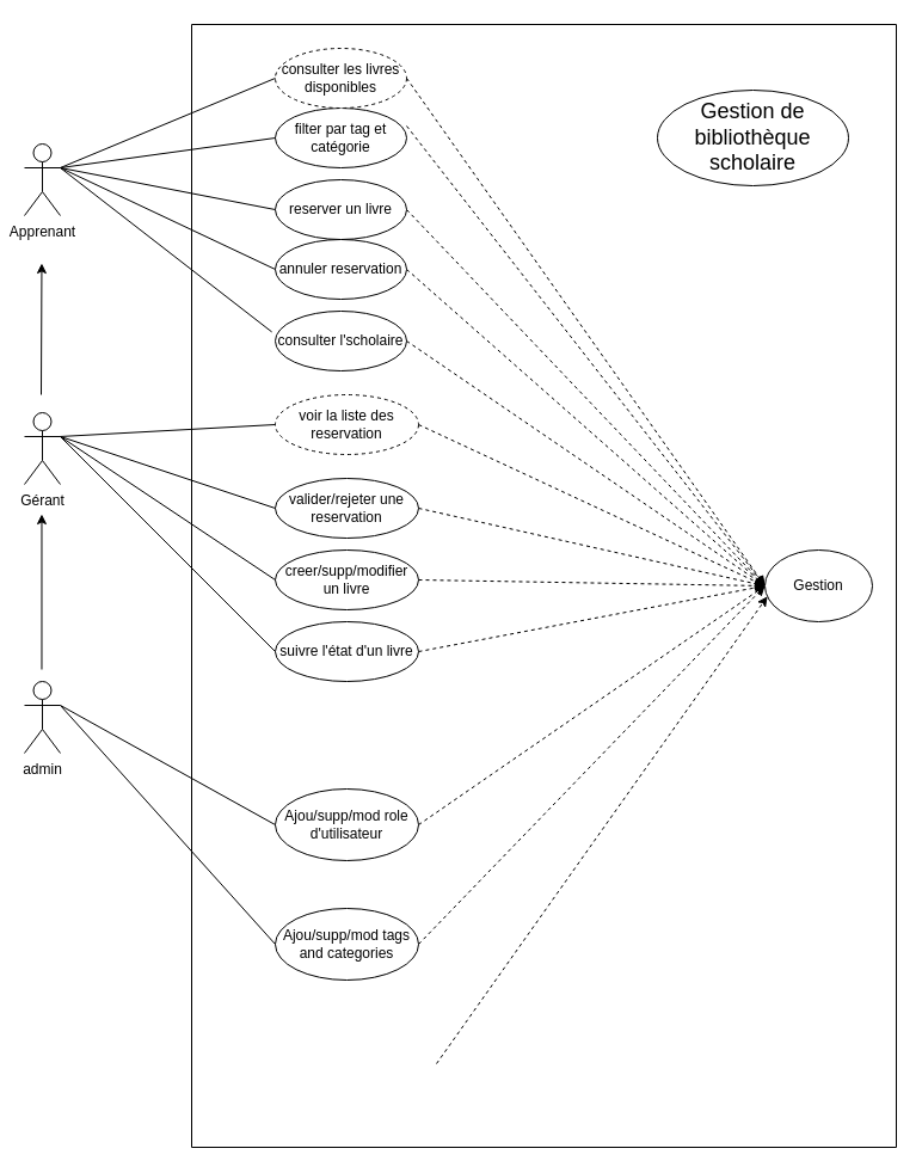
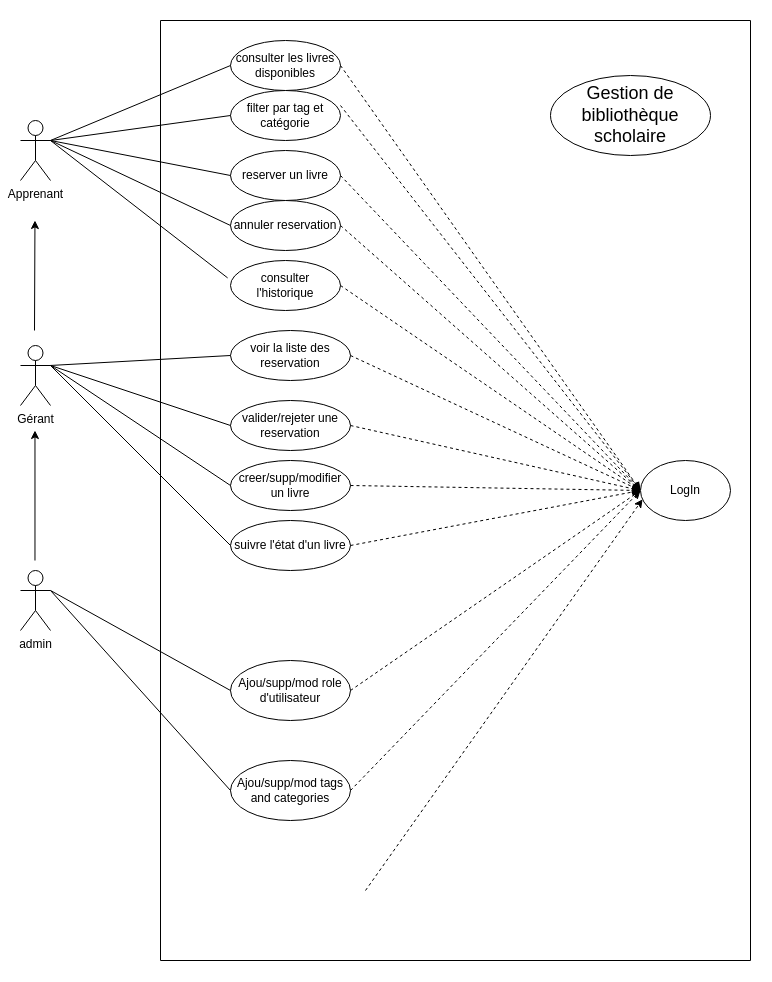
- <mxCell id="11" value="consulter les livres disponibles" style="ellipse;whiteSpace=wrap;html=1;dashed=1;" parent="5" vertex="1"><mxGeometry x="70" y="20" width="110" height="50" as="geometry" /></mxCell>
+ <mxCell id="11" value="consulter les livres disponibles" style="ellipse;whiteSpace=wrap;html=1;" parent="5" vertex="1"><mxGeometry x="70" y="20" width="110" height="50" as="geometry" /></mxCell>
- <mxCell id="7" value="consulter l'scholaire" style="ellipse;whiteSpace=wrap;html=1;" parent="5" vertex="1"><mxGeometry x="70" y="240" width="110" height="50" as="geometry" /></mxCell>
+ <mxCell id="7" value="consulter l'historique" style="ellipse;whiteSpace=wrap;html=1;" parent="5" vertex="1"><mxGeometry x="70" y="240" width="110" height="50" as="geometry" /></mxCell>
- <mxCell id="6" value="voir la liste des reservation" style="ellipse;whiteSpace=wrap;html=1;dashed=1;" parent="5" vertex="1"><mxGeometry x="70" y="310" width="120" height="50" as="geometry" /></mxCell>
+ <mxCell id="6" value="voir la liste des reservation" style="ellipse;whiteSpace=wrap;html=1;" parent="5" vertex="1"><mxGeometry x="70" y="310" width="120" height="50" as="geometry" /></mxCell>
- <mxCell id="10" value="Gestion" style="ellipse;whiteSpace=wrap;html=1;" parent="5" vertex="1"><mxGeometry x="480" y="440" width="90" height="60" as="geometry" /></mxCell>
+ <mxCell id="10" value="LogIn" style="ellipse;whiteSpace=wrap;html=1;" parent="5" vertex="1"><mxGeometry x="480" y="440" width="90" height="60" as="geometry" /></mxCell>
